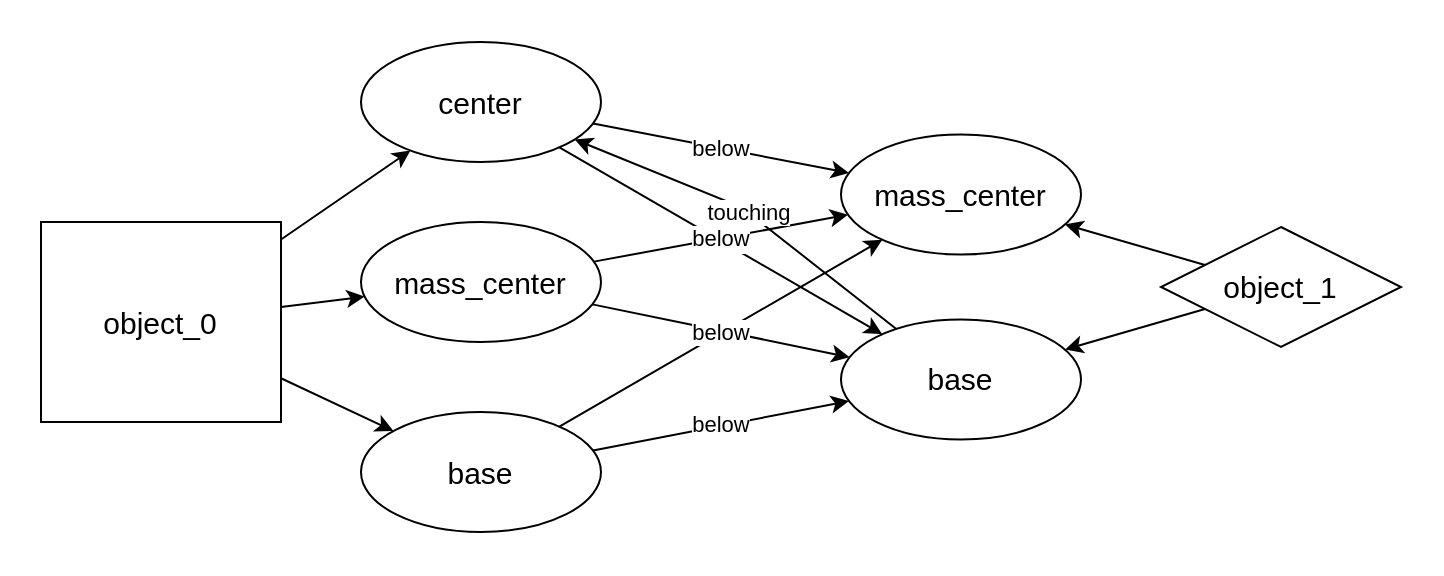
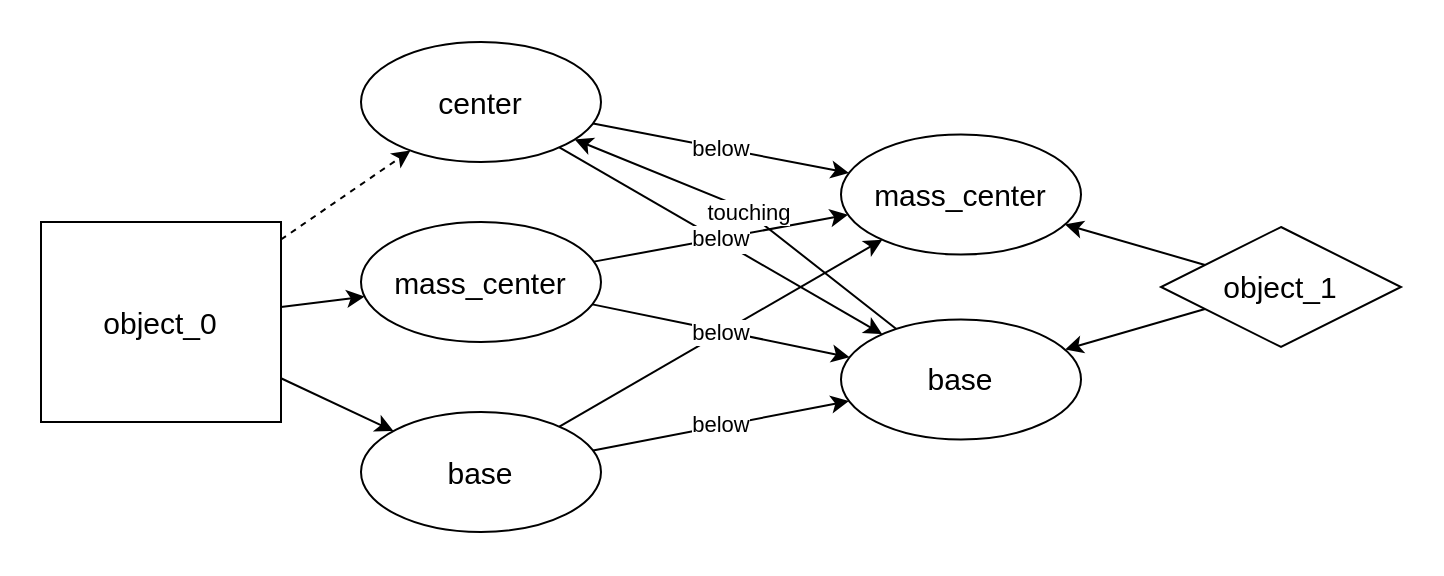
- <mxCell id="2" style="rounded=0;orthogonalLoop=1;jettySize=auto;html=1;fontSize=15;spacing=2;" edge="1" parent="1" source="5" target="11"><mxGeometry relative="1" as="geometry" /></mxCell>
+ <mxCell id="2" style="rounded=0;orthogonalLoop=1;jettySize=auto;html=1;fontSize=15;spacing=2;dashed=1;" edge="1" parent="1" source="5" target="11"><mxGeometry relative="1" as="geometry" /></mxCell>
